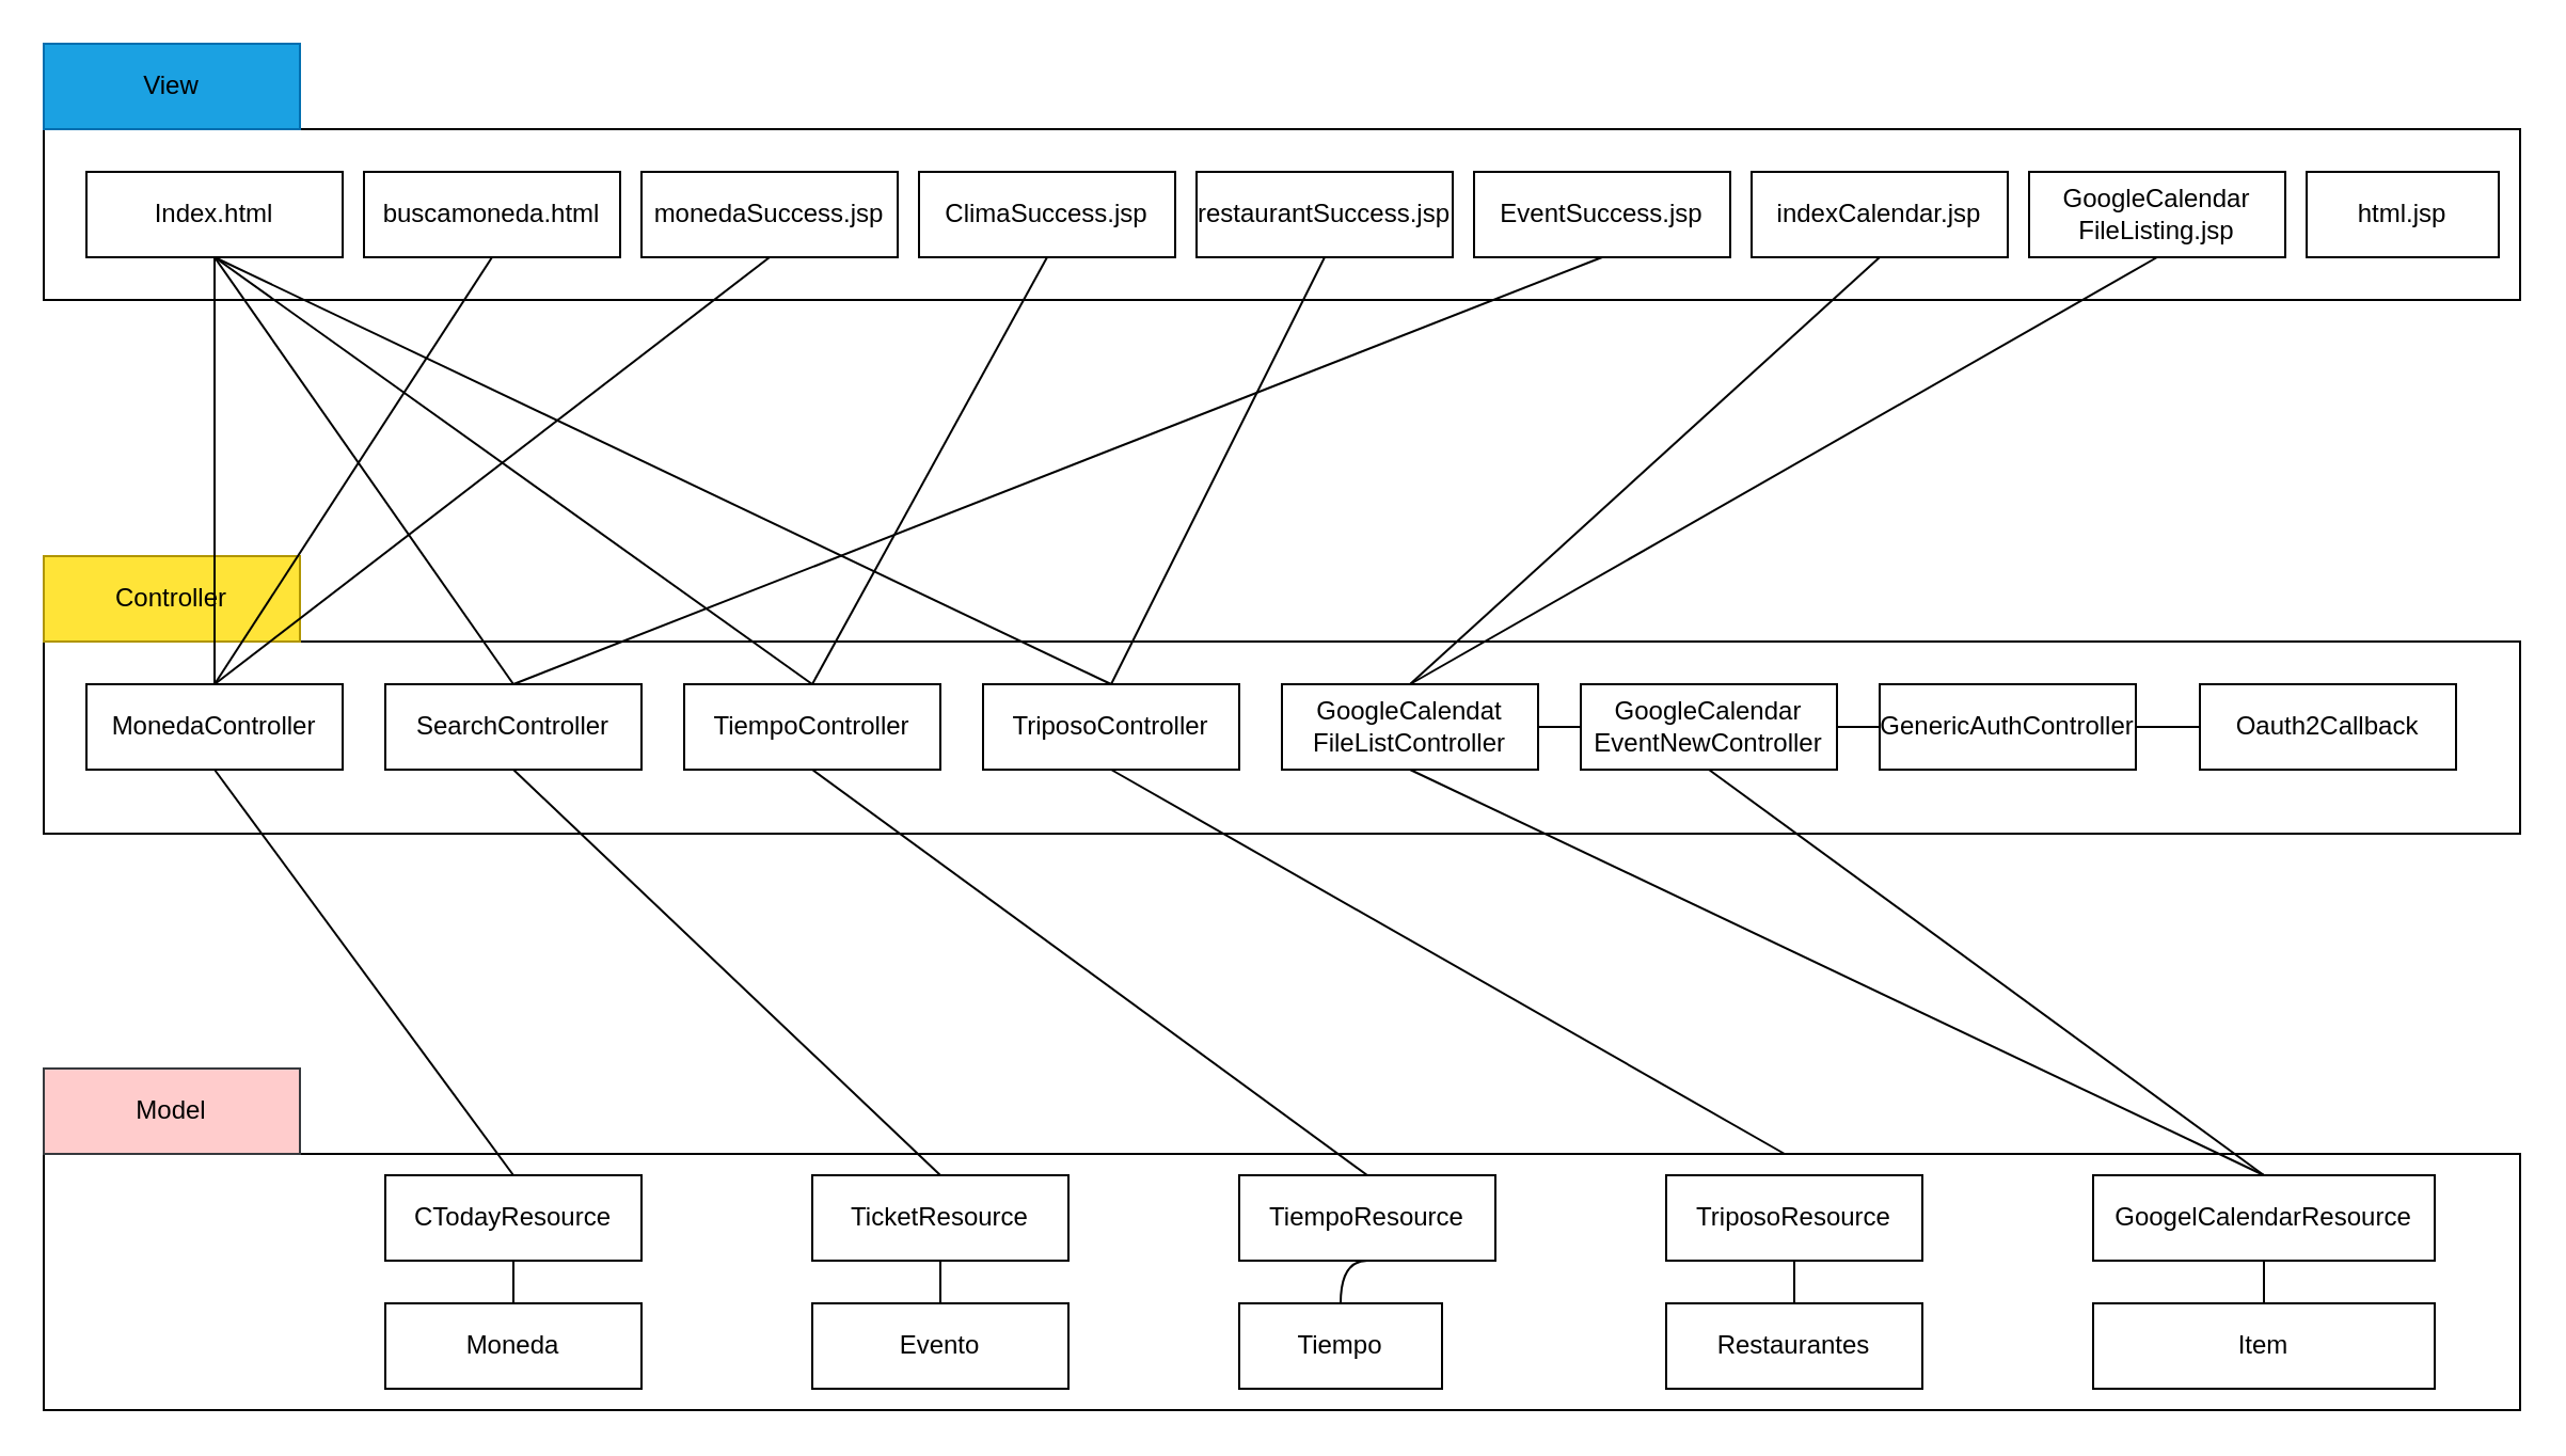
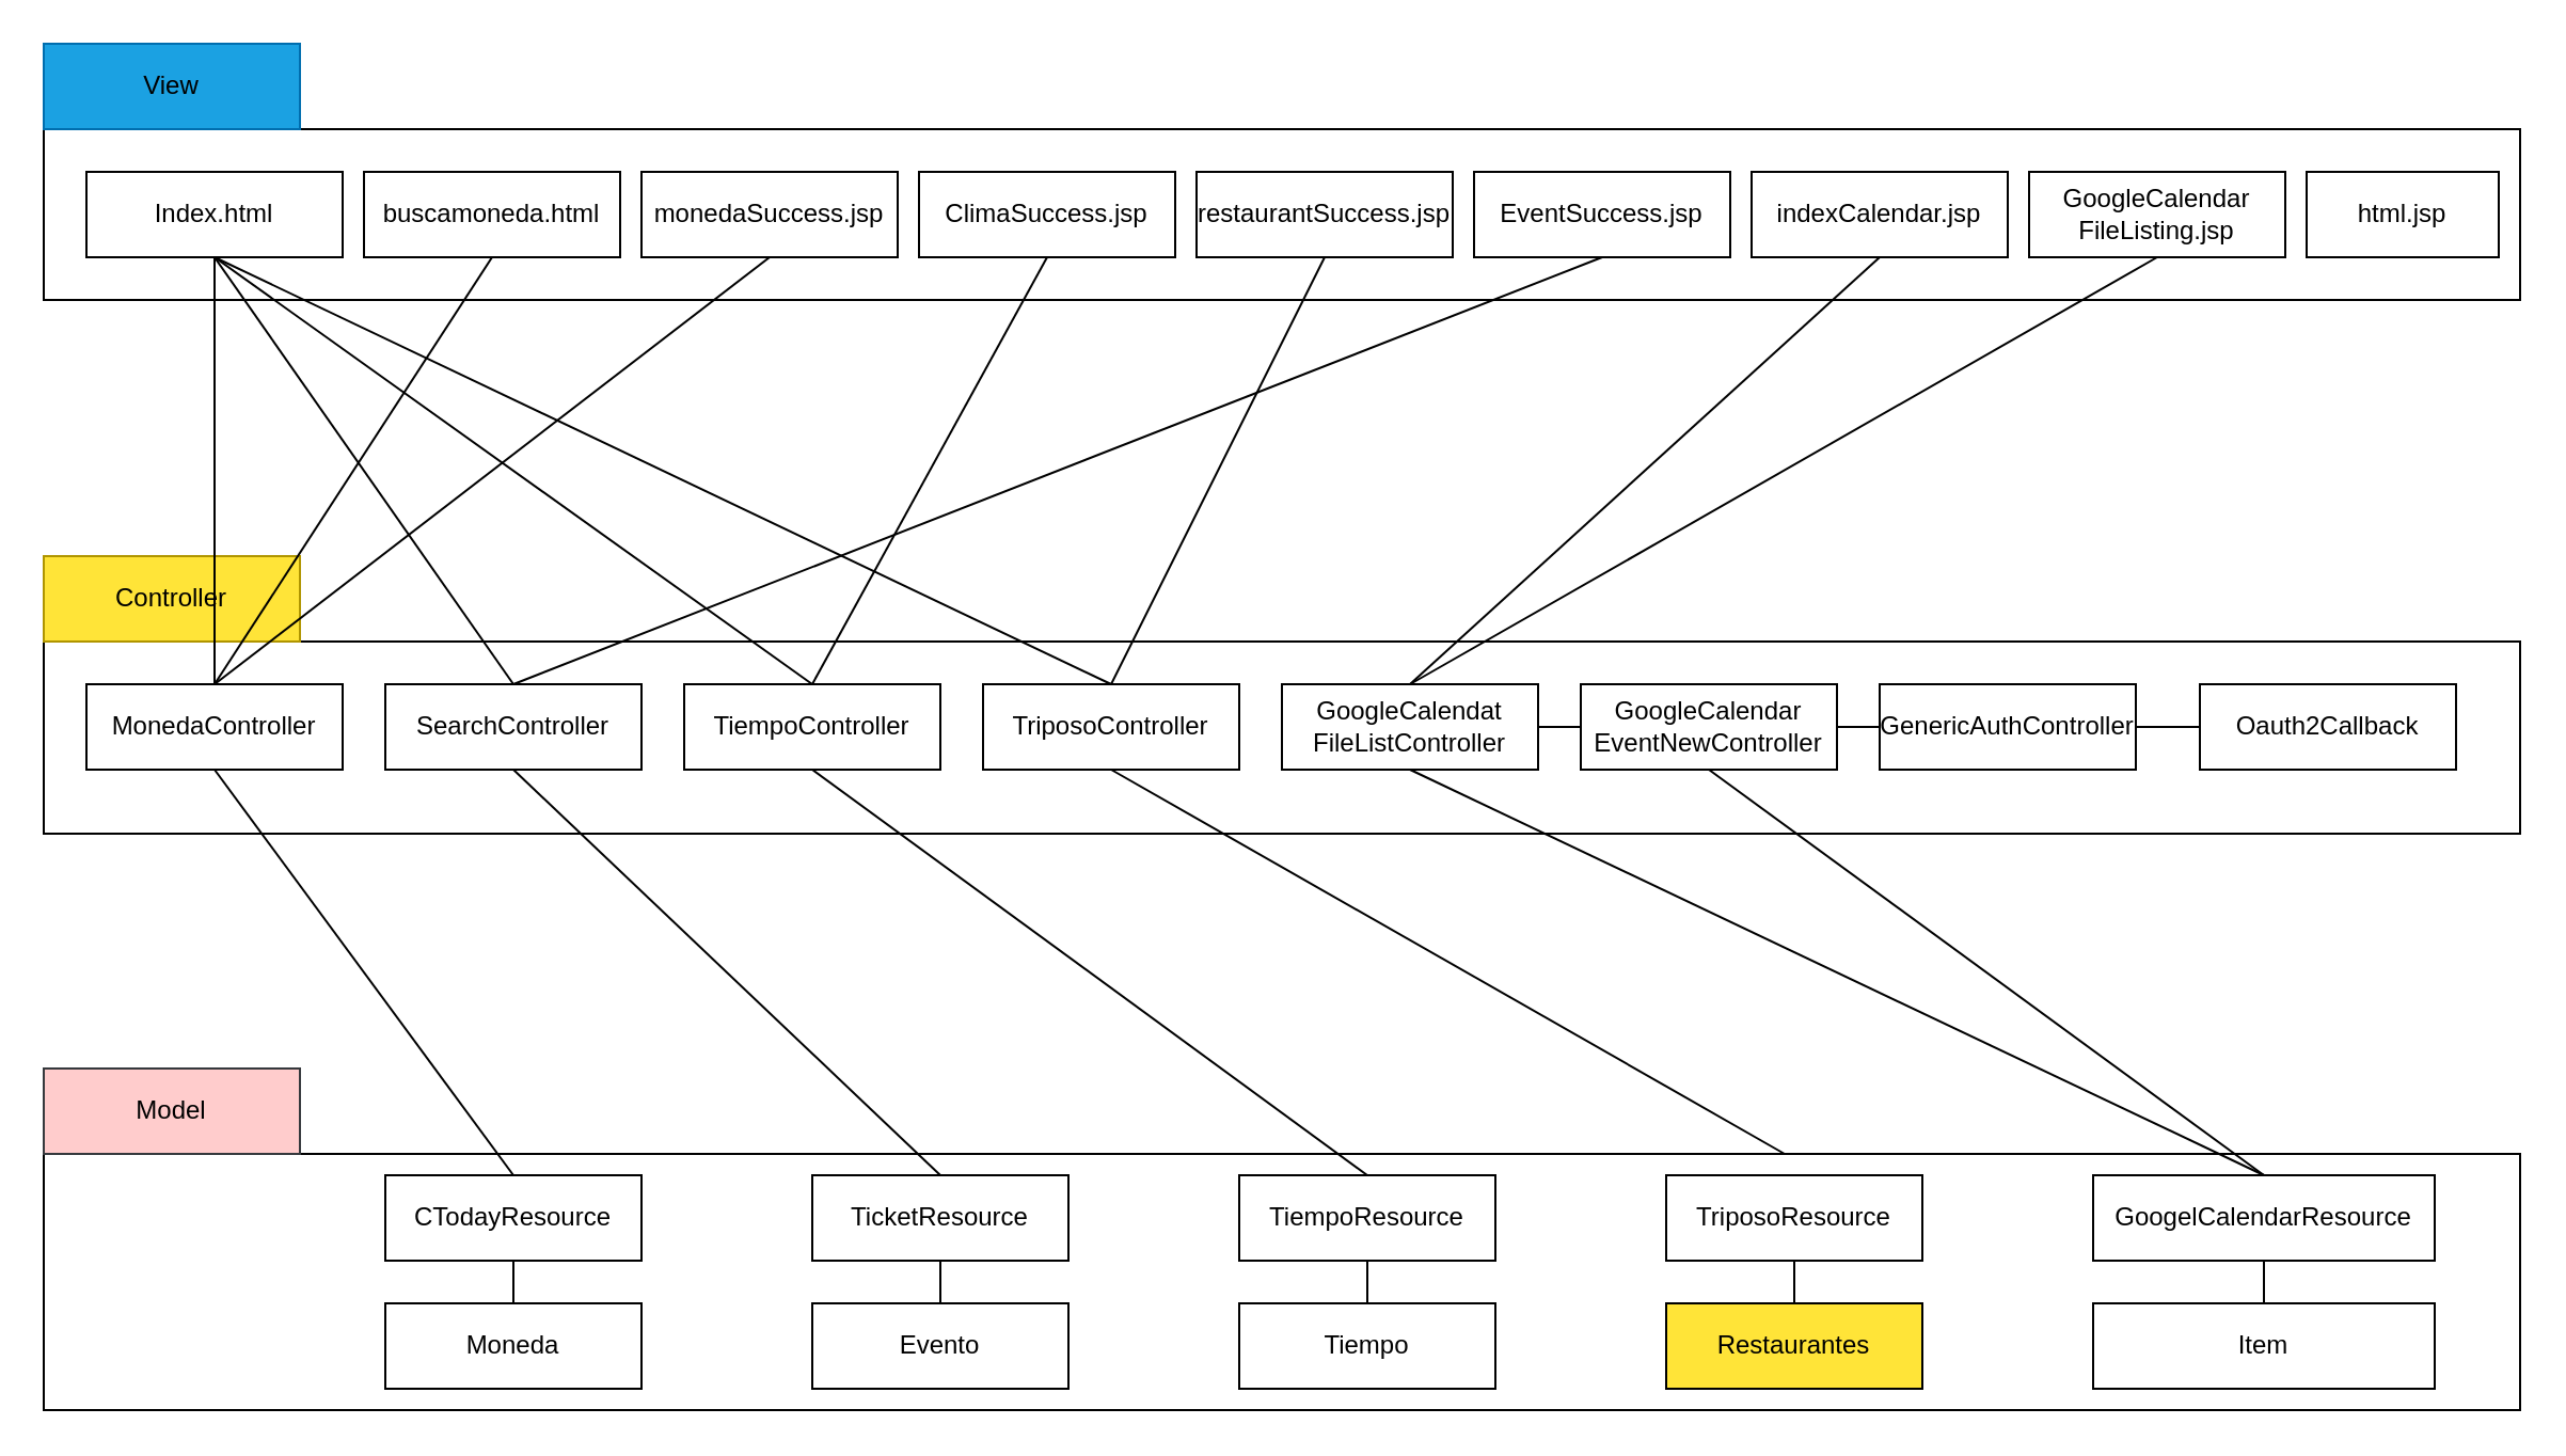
- <mxCell id="26" value="Tiempo" style="rounded=0;whiteSpace=wrap;html=1;" vertex="1" parent="1"><mxGeometry x="580" y="610" width="95" height="40" as="geometry" /></mxCell>
+ <mxCell id="26" value="Tiempo" style="rounded=0;whiteSpace=wrap;html=1;" vertex="1" parent="1"><mxGeometry x="580" y="610" width="120" height="40" as="geometry" /></mxCell>
- <mxCell id="25" value="Restaurantes" style="rounded=0;whiteSpace=wrap;html=1;" vertex="1" parent="1"><mxGeometry x="780" y="610" width="120" height="40" as="geometry" /></mxCell>
+ <mxCell id="25" value="Restaurantes" style="rounded=0;whiteSpace=wrap;html=1;fillColor=#ffe438;" vertex="1" parent="1"><mxGeometry x="780" y="610" width="120" height="40" as="geometry" /></mxCell>
